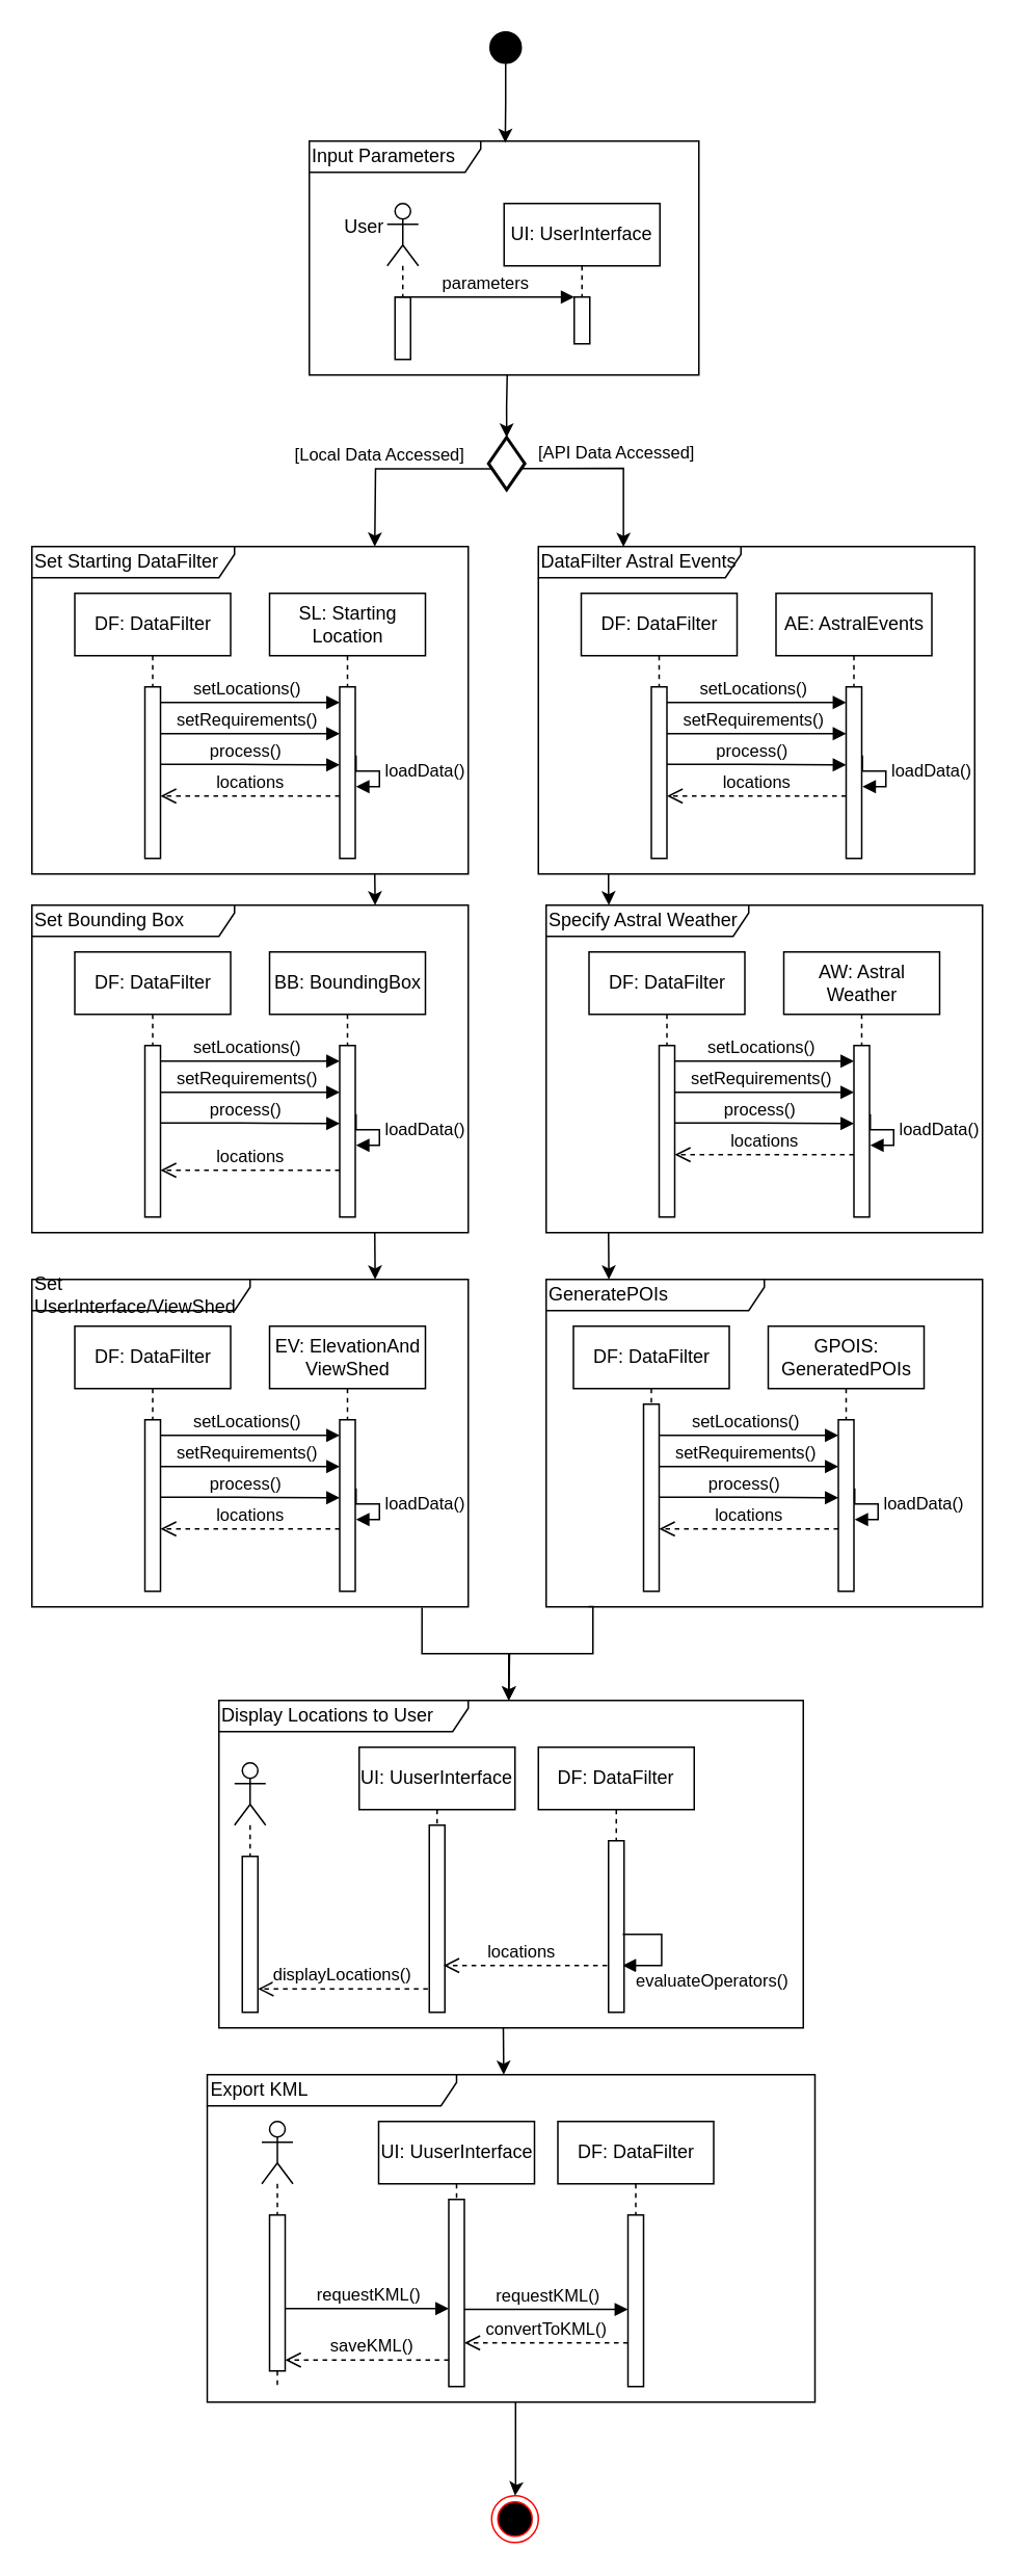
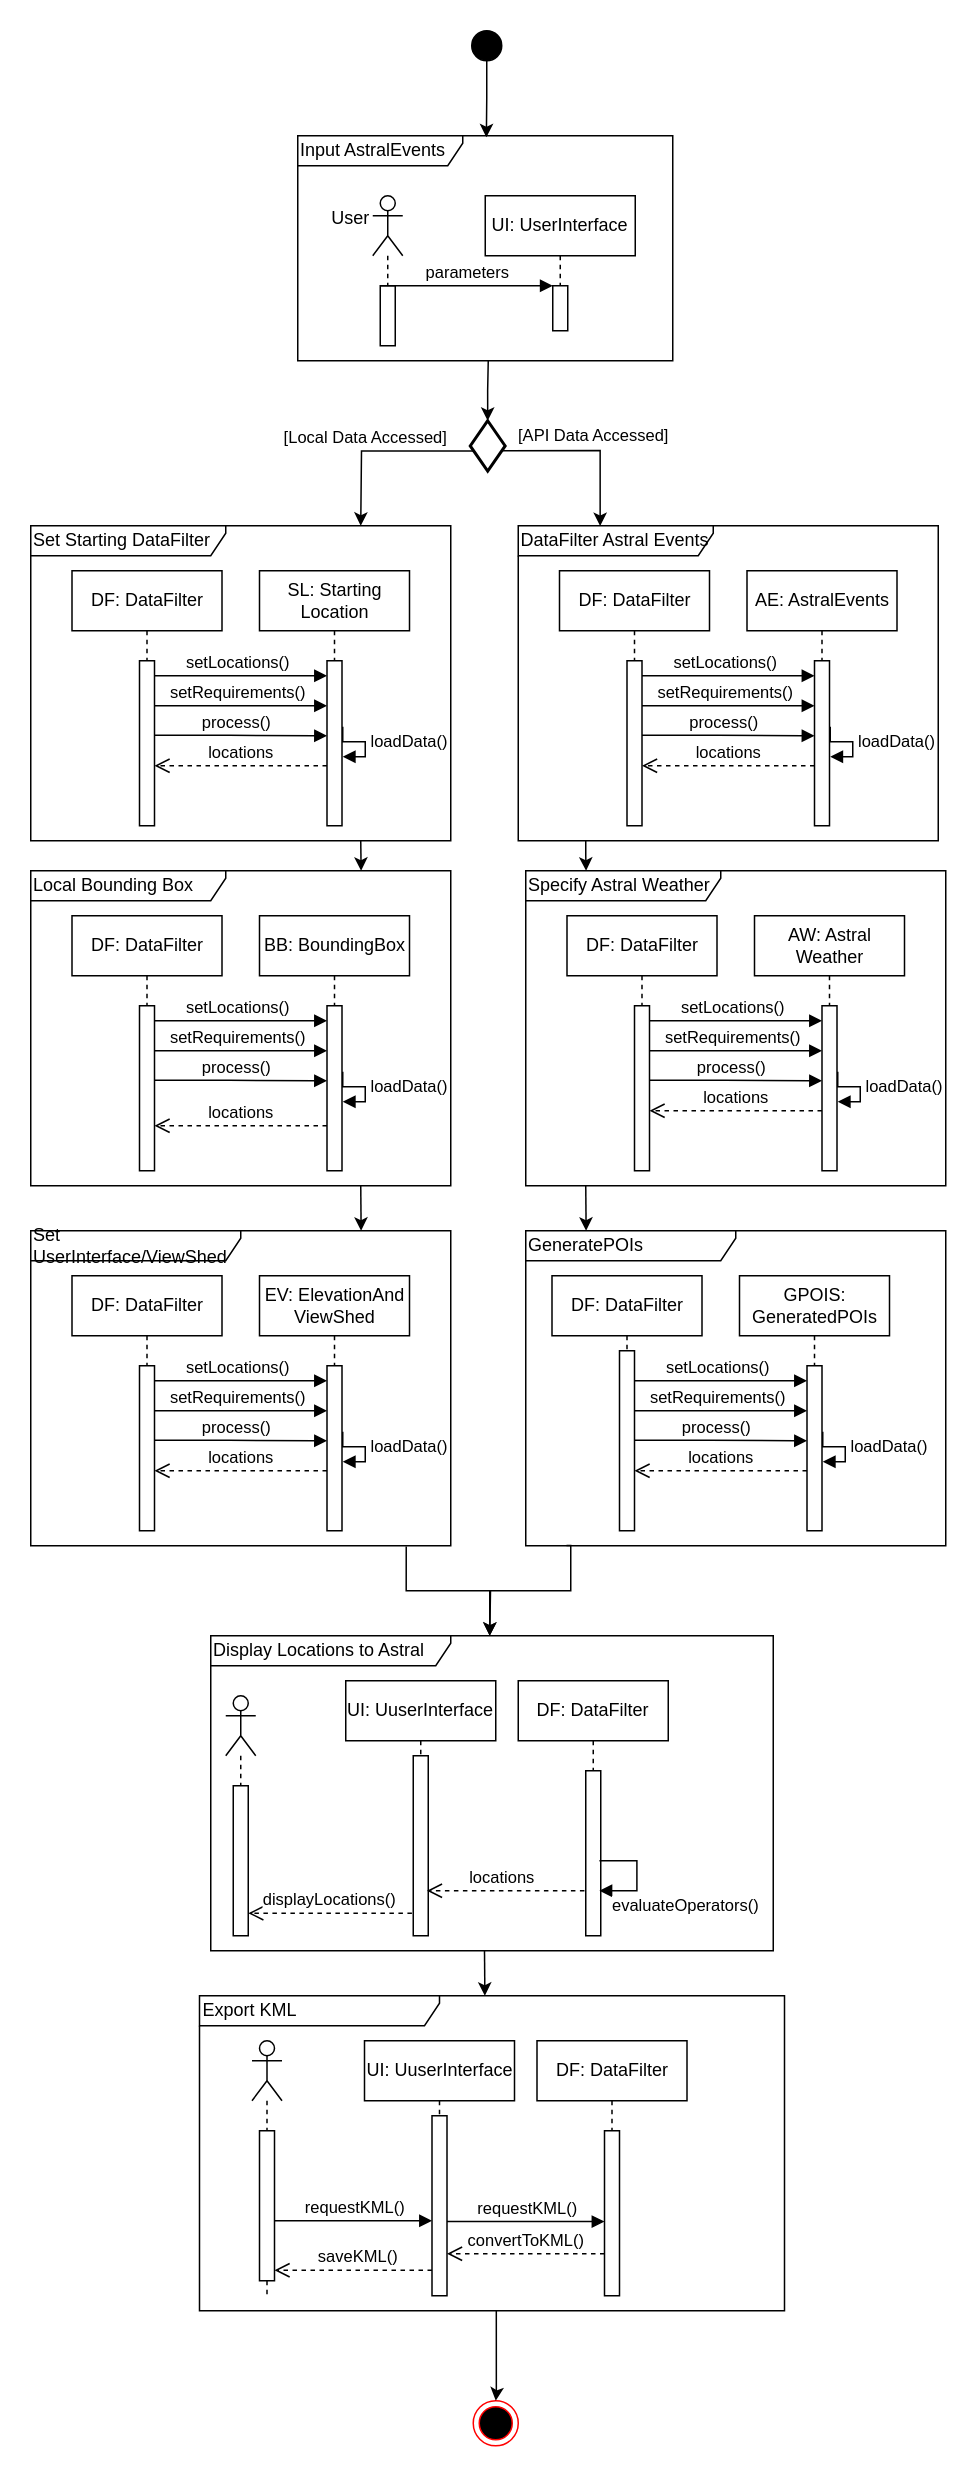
- <mxCell id="9" value="Input Parameters" style="shape=umlFrame;whiteSpace=wrap;html=1;pointerEvents=0;width=110;height=20;align=left;" parent="1" vertex="1"><mxGeometry x="198" y="90" width="250" height="150" as="geometry" /></mxCell>
+ <mxCell id="9" value="Input AstralEvents" style="shape=umlFrame;whiteSpace=wrap;html=1;pointerEvents=0;width=110;height=20;align=left;" parent="1" vertex="1"><mxGeometry x="198" y="90" width="250" height="150" as="geometry" /></mxCell>
- <mxCell id="34" value="Set Bounding Box" style="shape=umlFrame;whiteSpace=wrap;html=1;pointerEvents=0;width=130;height=20;align=left;" parent="1" vertex="1"><mxGeometry x="20" y="580" width="280" height="210" as="geometry" /></mxCell>
+ <mxCell id="34" value="Local Bounding Box" style="shape=umlFrame;whiteSpace=wrap;html=1;pointerEvents=0;width=130;height=20;align=left;" parent="1" vertex="1"><mxGeometry x="20" y="580" width="280" height="210" as="geometry" /></mxCell>
- <mxCell id="83" value="Display Locations to User" style="shape=umlFrame;whiteSpace=wrap;html=1;pointerEvents=0;width=160;height=20;align=left;" parent="1" vertex="1"><mxGeometry x="140" y="1090" width="375" height="210" as="geometry" /></mxCell>
+ <mxCell id="83" value="Display Locations to Astral" style="shape=umlFrame;whiteSpace=wrap;html=1;pointerEvents=0;width=160;height=20;align=left;" parent="1" vertex="1"><mxGeometry x="140" y="1090" width="375" height="210" as="geometry" /></mxCell>
